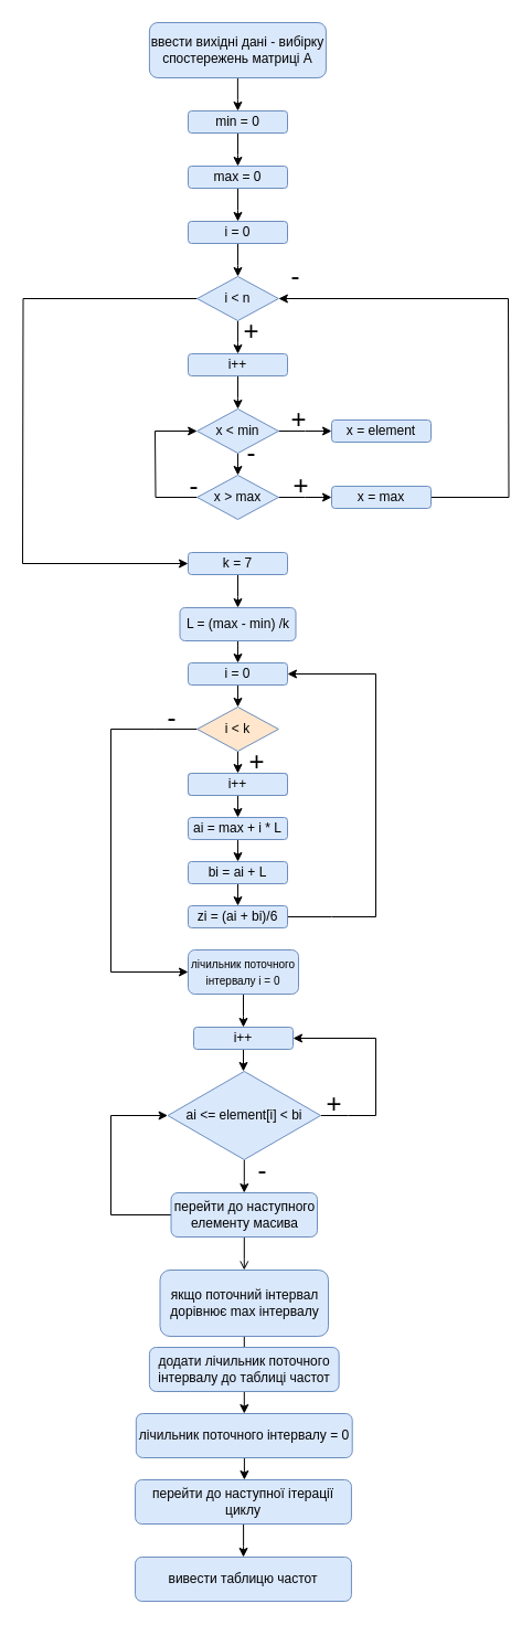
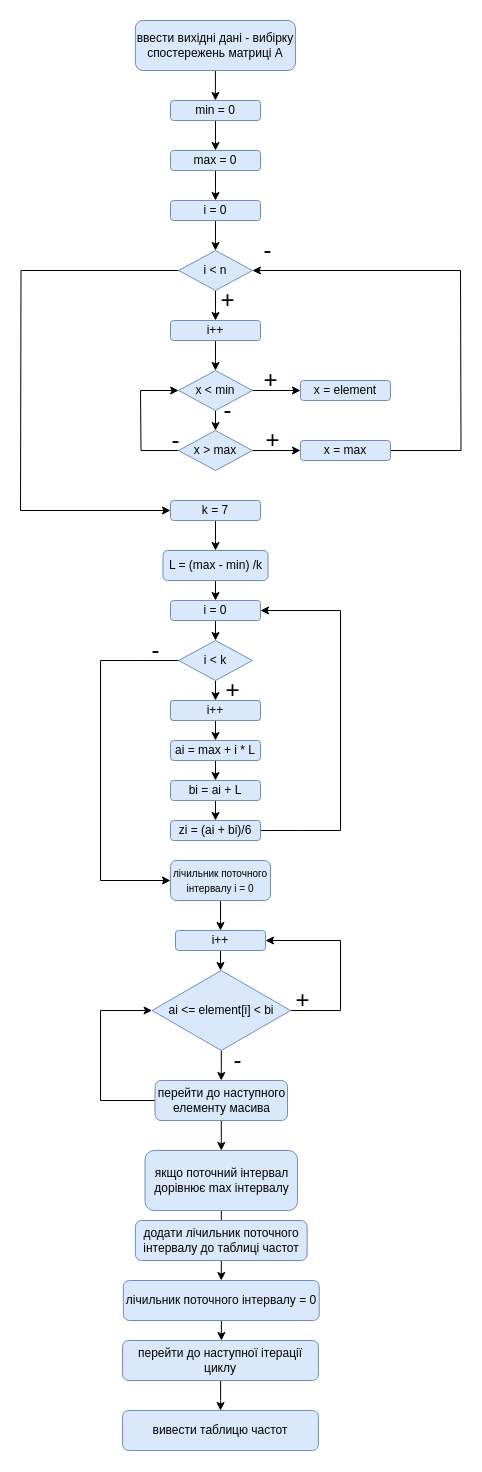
- <mxCell id="41" value="i &amp;lt; k" style="rhombus;whiteSpace=wrap;html=1;fillColor=#ffe6cc;strokeColor=#6c8ebf;" vertex="1" parent="1"><mxGeometry x="178.13" y="640" width="73.75" height="40" as="geometry" /></mxCell>
+ <mxCell id="41" value="i &amp;lt; k" style="rhombus;whiteSpace=wrap;html=1;fillColor=#dae8fc;strokeColor=#6c8ebf;" vertex="1" parent="1"><mxGeometry x="178.13" y="640" width="73.75" height="40" as="geometry" /></mxCell>
- <mxCell id="64" style="edgeStyle=orthogonalEdgeStyle;rounded=0;orthogonalLoop=1;jettySize=auto;html=1;entryX=0.5;entryY=0;entryDx=0;entryDy=0;endArrow=open;" edge="1" parent="1" source="65" target="67"><mxGeometry relative="1" as="geometry" /></mxCell>
+ <mxCell id="64" style="edgeStyle=orthogonalEdgeStyle;rounded=0;orthogonalLoop=1;jettySize=auto;html=1;entryX=0.5;entryY=0;entryDx=0;entryDy=0;" edge="1" parent="1" source="65" target="67"><mxGeometry relative="1" as="geometry" /></mxCell>
